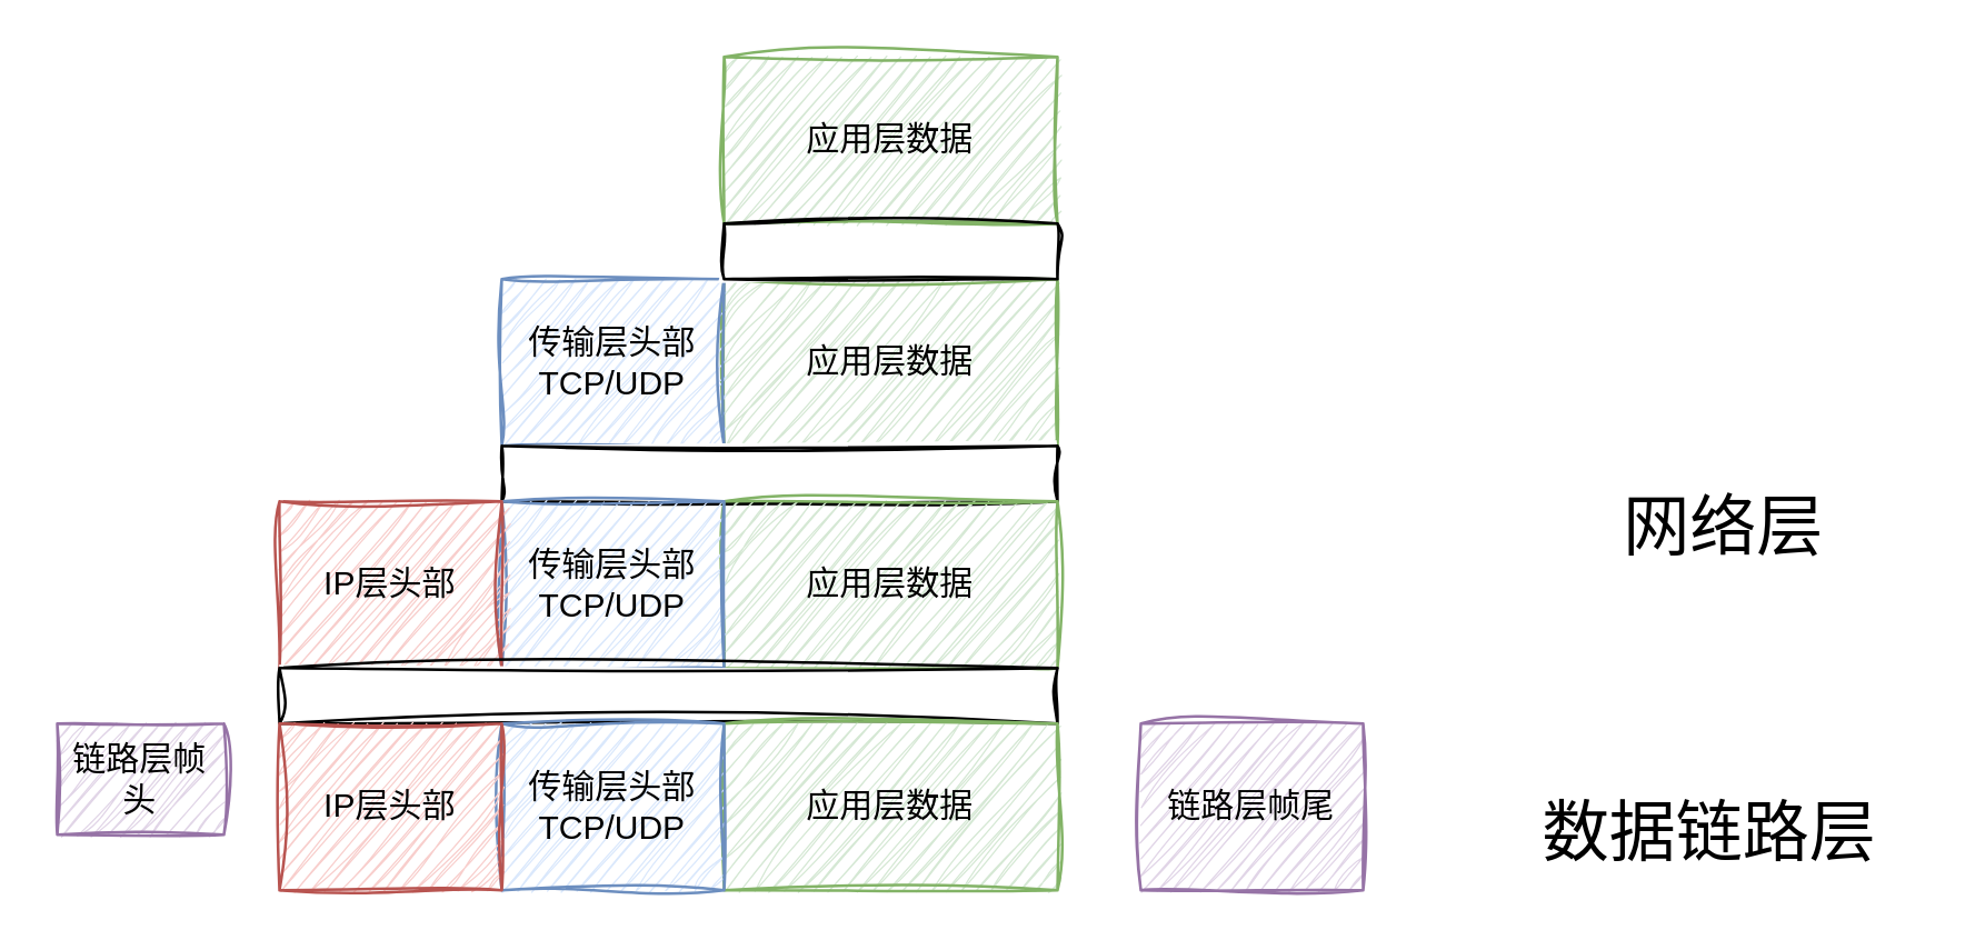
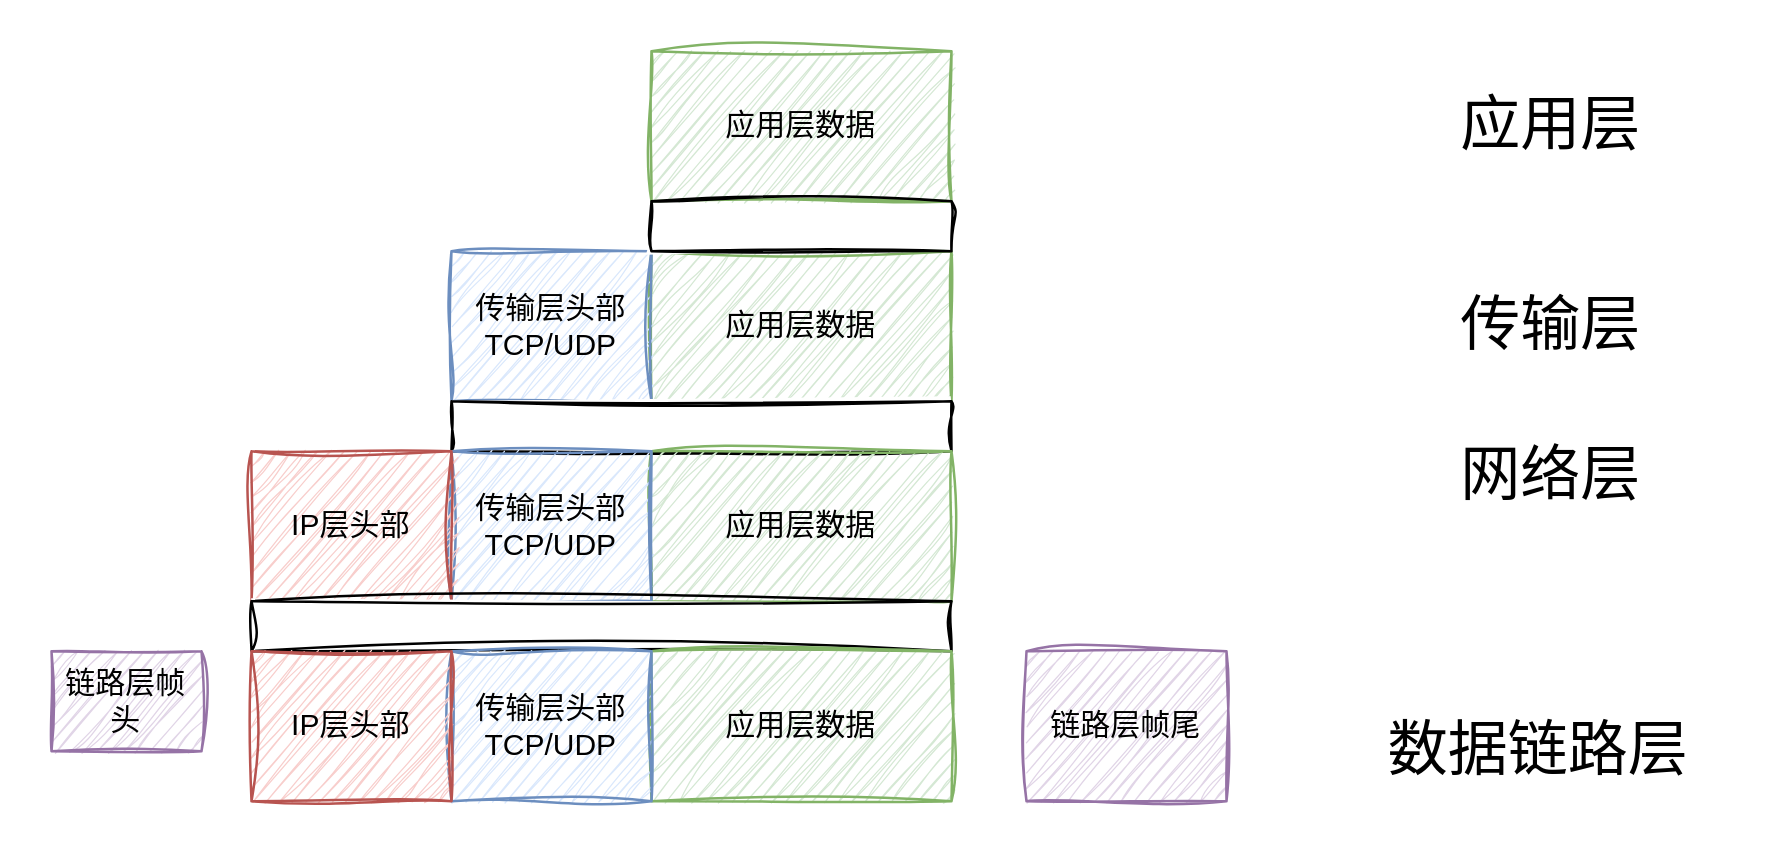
+ <mxCell id="3" value="应用层" style="text;html=1;align=center;verticalAlign=middle;whiteSpace=wrap;rounded=0;shadow=0;fontSize=24;" vertex="1" parent="1"><mxGeometry x="575" y="35" width="90" height="30" as="geometry" /></mxCell>
+ <mxCell id="6" value="传输层" style="text;html=1;align=center;verticalAlign=middle;whiteSpace=wrap;rounded=0;shadow=0;fontSize=24;" vertex="1" parent="1"><mxGeometry x="575" y="115" width="90" height="30" as="geometry" /></mxCell>
